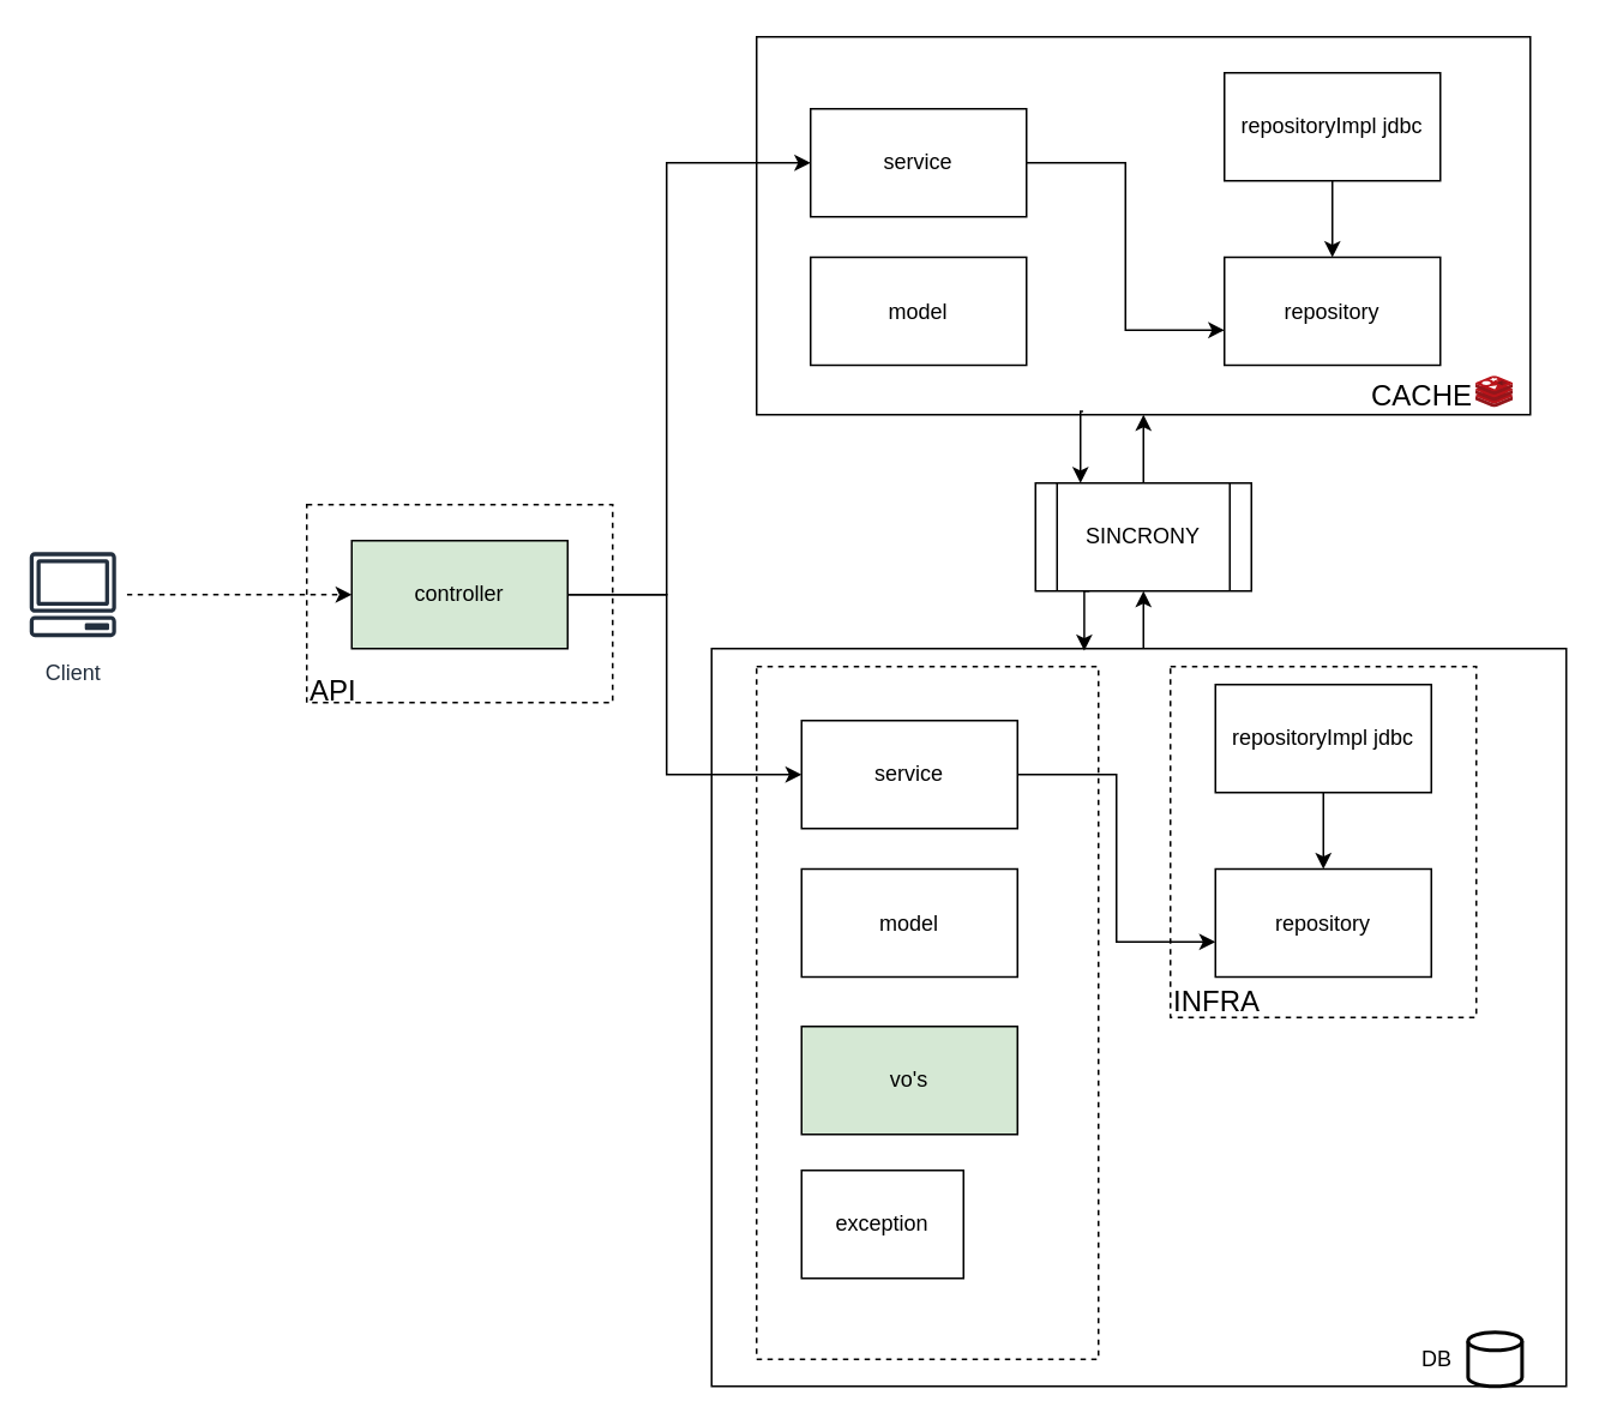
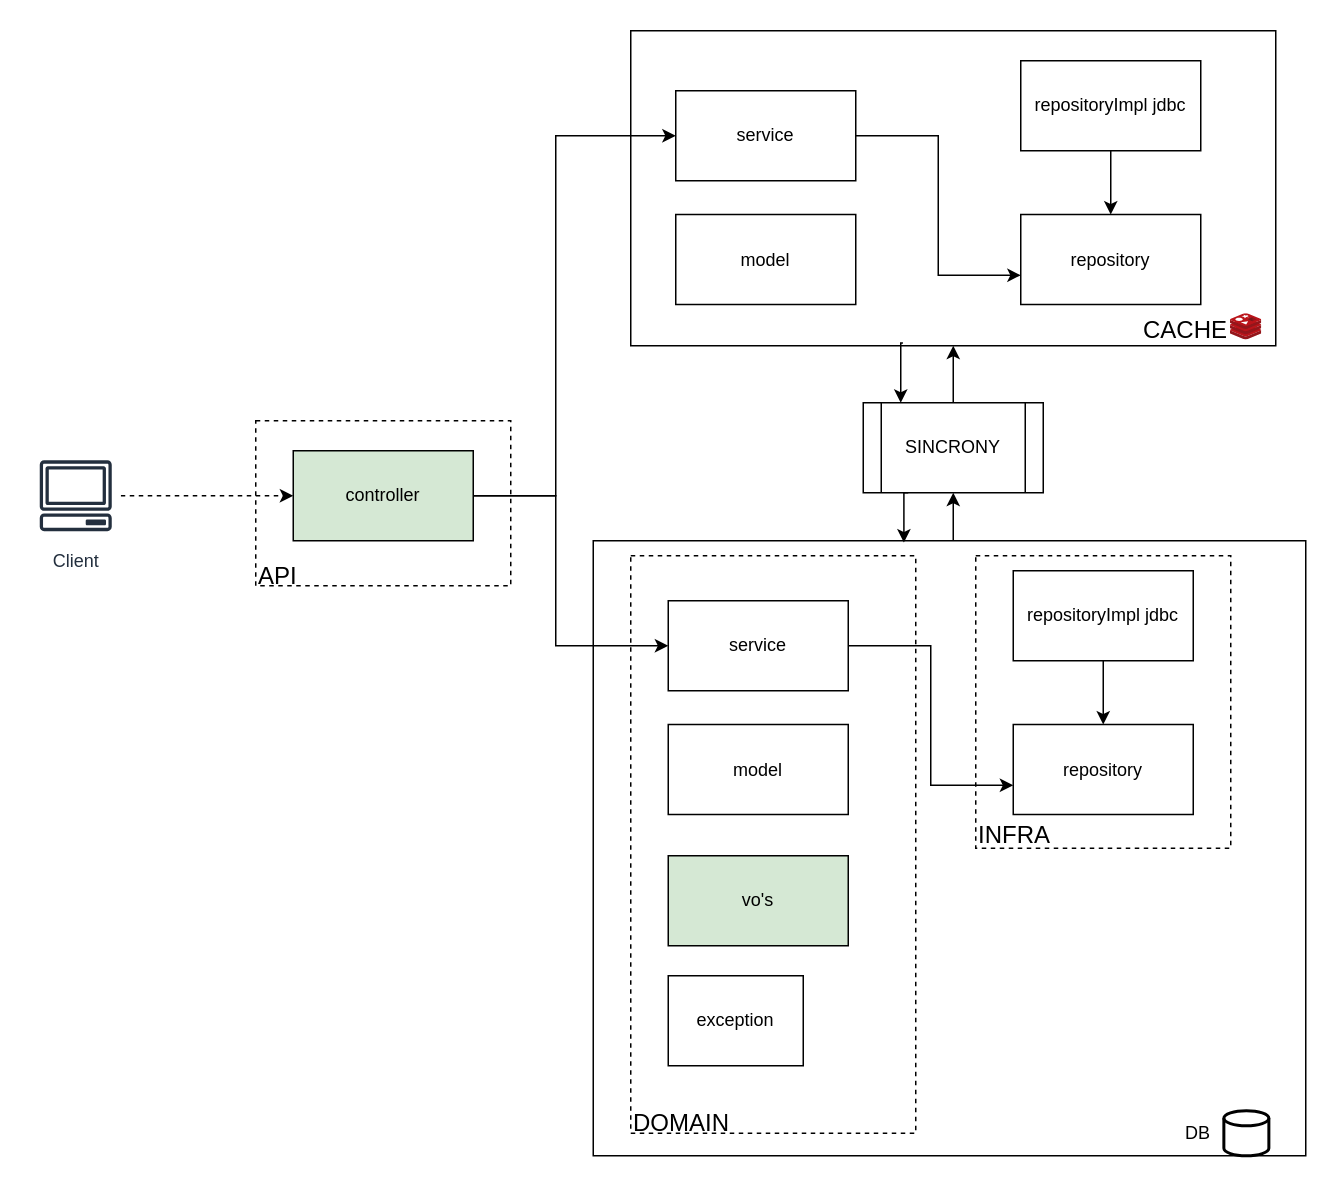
- <mxCell id="23" value="Client" style="sketch=0;outlineConnect=0;fontColor=#232F3E;gradientColor=none;strokeColor=#232F3E;fillColor=#ffffff;dashed=0;verticalLabelPosition=bottom;verticalAlign=top;align=center;html=1;fontSize=12;fontStyle=0;aspect=fixed;shape=mxgraph.aws4.resourceIcon;resIcon=mxgraph.aws4.client;" vertex="1" parent="1"><mxGeometry x="10" y="300" width="60" height="60" as="geometry" /></mxCell>
+ <mxCell id="23" value="Client" style="sketch=0;outlineConnect=0;fontColor=#232F3E;gradientColor=none;strokeColor=#232F3E;fillColor=#ffffff;dashed=0;verticalLabelPosition=bottom;verticalAlign=top;align=center;html=1;fontSize=12;fontStyle=0;aspect=fixed;shape=mxgraph.aws4.resourceIcon;resIcon=mxgraph.aws4.client;" vertex="1" parent="1"><mxGeometry x="20" y="300" width="60" height="60" as="geometry" /></mxCell>
+ <mxCell id="14" value="&lt;h1 style=&quot;margin-top: 0px;&quot;&gt;&lt;span style=&quot;font-weight: normal;&quot;&gt;&lt;font style=&quot;font-size: 16px;&quot;&gt;DOMAIN&lt;/font&gt;&lt;/span&gt;&lt;/h1&gt;" style="text;html=1;whiteSpace=wrap;overflow=hidden;rounded=0;fontStyle=0" vertex="1" parent="1"><mxGeometry x="420" y="725" width="70" height="30" as="geometry" /></mxCell>
